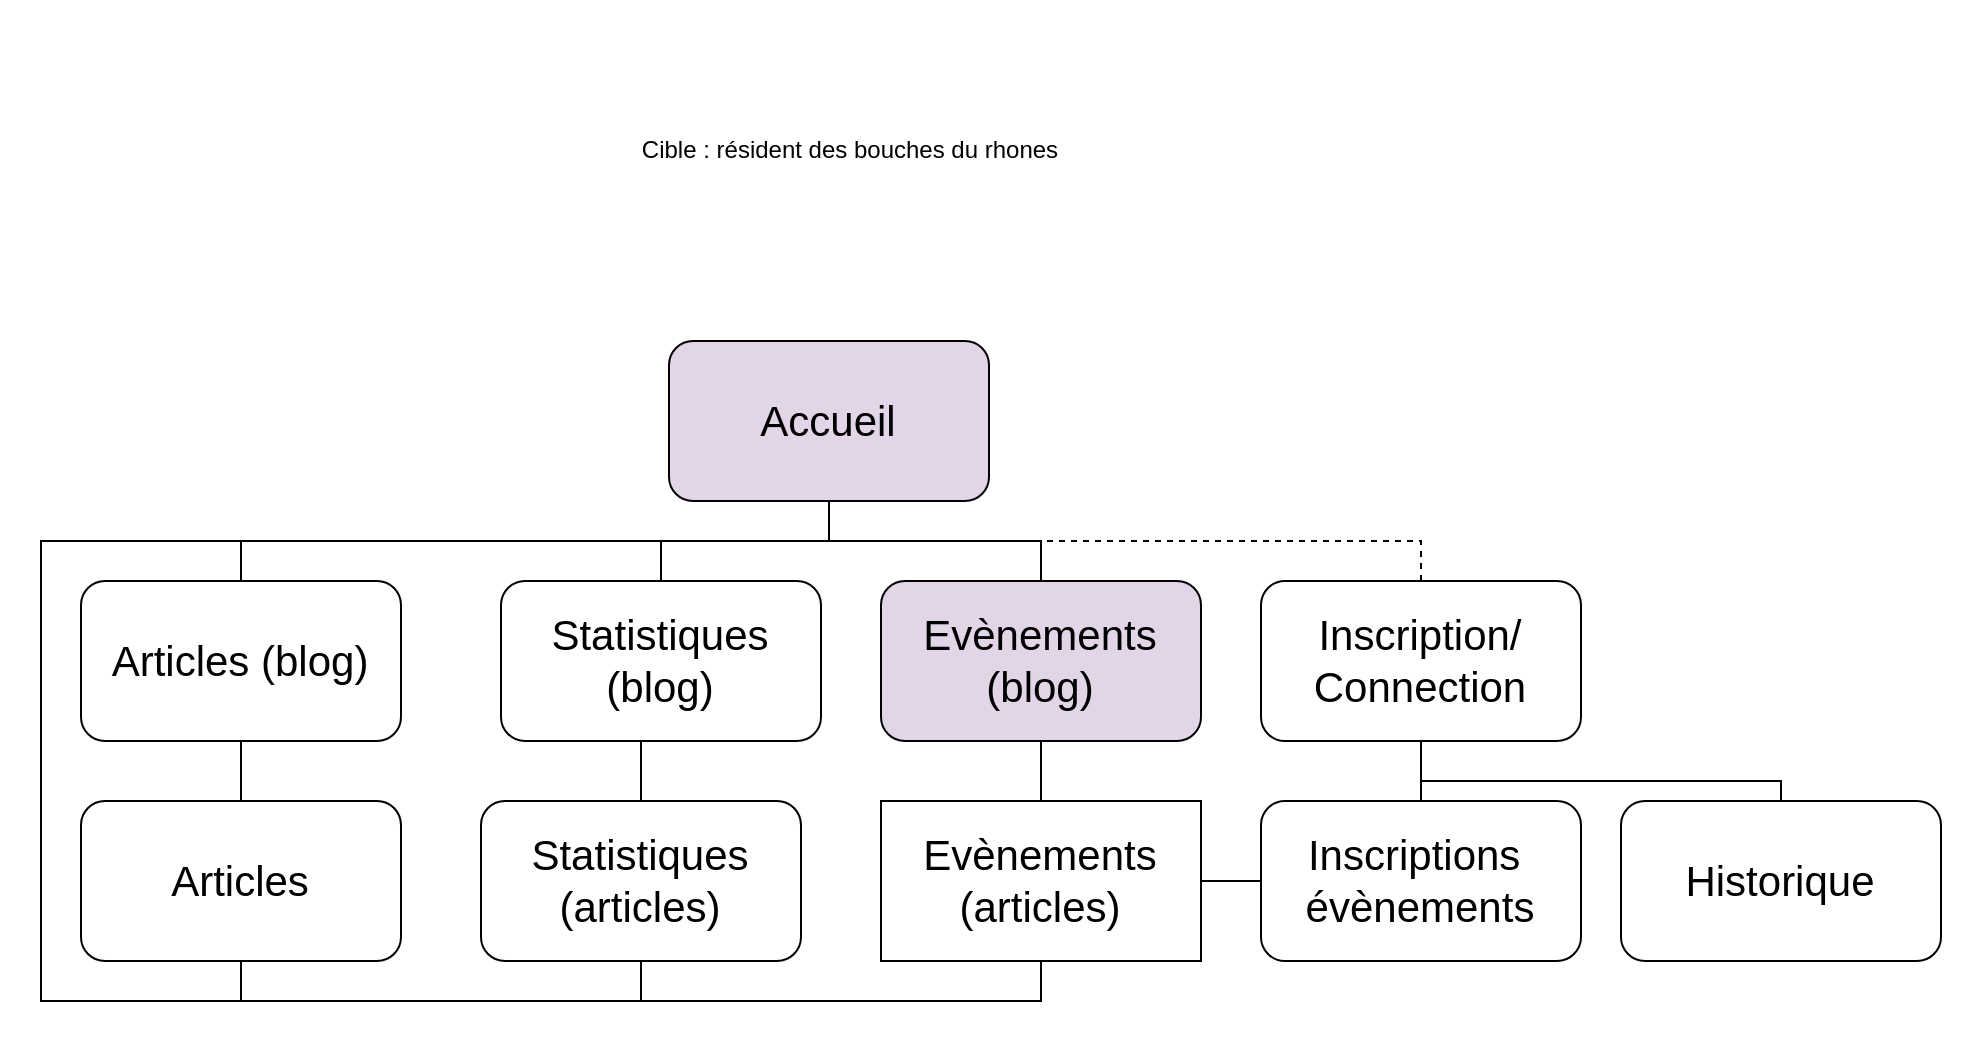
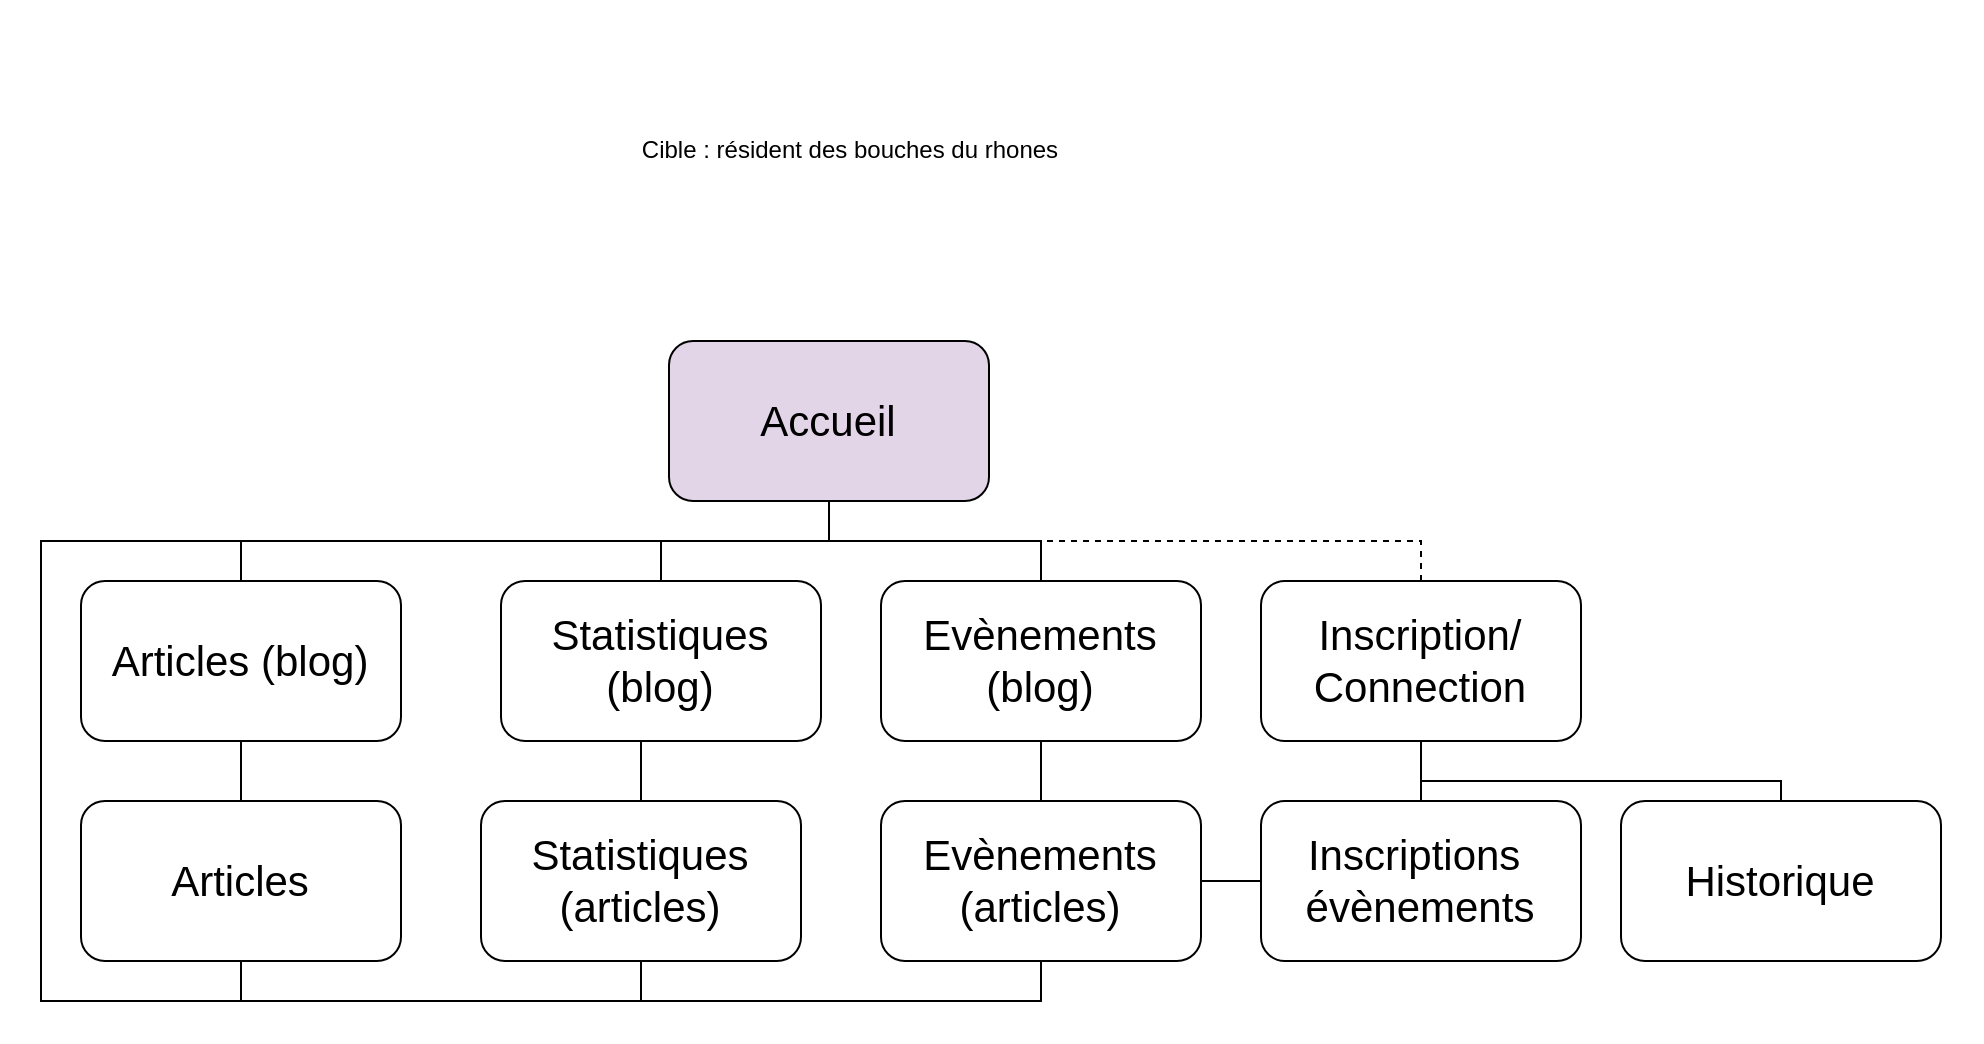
- <mxCell id="12" value="&lt;span style=&quot;font-size: 21px;&quot;&gt;Evènements&lt;br&gt;(blog)&lt;br&gt;&lt;/span&gt;" style="rounded=1;whiteSpace=wrap;html=1;fillColor=#e1d5e7;" parent="1" vertex="1"><mxGeometry x="440" y="290" width="160" height="80" as="geometry" /></mxCell>
+ <mxCell id="12" value="&lt;span style=&quot;font-size: 21px;&quot;&gt;Evènements&lt;br&gt;(blog)&lt;br&gt;&lt;/span&gt;" style="rounded=1;whiteSpace=wrap;html=1;" parent="1" vertex="1"><mxGeometry x="440" y="290" width="160" height="80" as="geometry" /></mxCell>
- <mxCell id="24" value="&lt;span style=&quot;font-size: 21px;&quot;&gt;Evènements&lt;br&gt;(articles)&lt;/span&gt;" style="whiteSpace=wrap;html=1;rounded=0;" parent="1" vertex="1"><mxGeometry x="440" y="400" width="160" height="80" as="geometry" /></mxCell>
+ <mxCell id="24" value="&lt;span style=&quot;font-size: 21px;&quot;&gt;Evènements&lt;br&gt;(articles)&lt;/span&gt;" style="rounded=1;whiteSpace=wrap;html=1;" parent="1" vertex="1"><mxGeometry x="440" y="400" width="160" height="80" as="geometry" /></mxCell>
